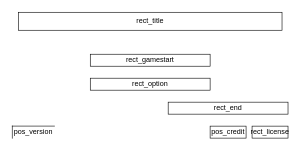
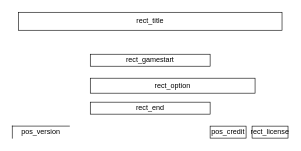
- <mxCell id="4" value="rect_option" style="rounded=0;whiteSpace=wrap;html=1;" parent="1" vertex="1"><mxGeometry x="150" y="130" width="200" height="20" as="geometry" /></mxCell>
+ <mxCell id="4" value="rect_option" style="rounded=0;whiteSpace=wrap;html=1;" parent="1" vertex="1"><mxGeometry x="150" y="130" width="275" height="25" as="geometry" /></mxCell>
- <mxCell id="5" value="rect_end" style="rounded=0;whiteSpace=wrap;html=1;" parent="1" vertex="1"><mxGeometry x="280" y="170" width="200" height="20" as="geometry" /></mxCell>
+ <mxCell id="5" value="rect_end" style="rounded=0;whiteSpace=wrap;html=1;" parent="1" vertex="1"><mxGeometry x="150" y="170" width="200" height="20" as="geometry" /></mxCell>
- <mxCell id="8" value="pos_version" style="shape=partialRectangle;whiteSpace=wrap;html=1;bottom=0;right=0;fillColor=none;" parent="1" vertex="1"><mxGeometry x="20" y="210" width="70" height="20" as="geometry" /></mxCell>
+ <mxCell id="8" value="pos_version" style="shape=partialRectangle;whiteSpace=wrap;html=1;bottom=0;right=0;fillColor=none;" parent="1" vertex="1"><mxGeometry x="20" y="210" width="95" height="20" as="geometry" /></mxCell>
